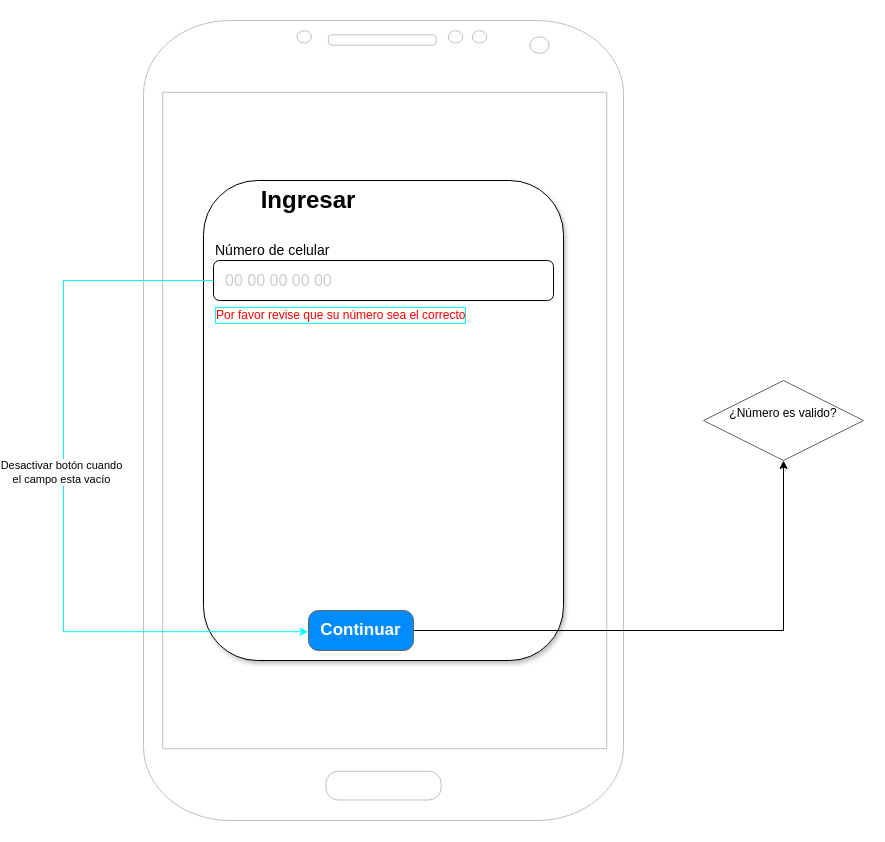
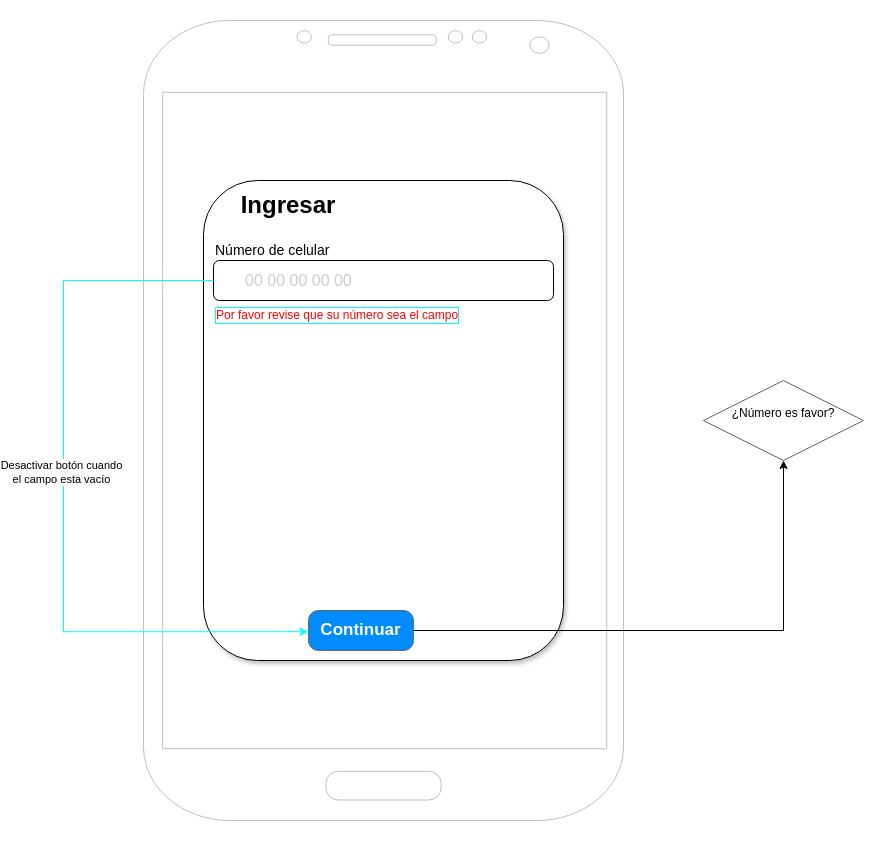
- <mxCell id="4" value="Ingresar" style="text;html=1;align=center;verticalAlign=middle;whiteSpace=wrap;rounded=0;fontStyle=1;fontSize=24;" vertex="1" parent="1"><mxGeometry x="210" y="185" width="110" height="30" as="geometry" /></mxCell>
+ <mxCell id="4" value="Ingresar" style="text;html=1;align=center;verticalAlign=middle;whiteSpace=wrap;rounded=0;fontStyle=1;fontSize=24;" vertex="1" parent="1"><mxGeometry x="190" y="190" width="110" height="30" as="geometry" /></mxCell>
- <mxCell id="7" value="00 00 00 00 00" style="text;html=1;align=left;verticalAlign=middle;whiteSpace=wrap;rounded=0;fontSize=16;fontColor=#CDCDCD;labelBackgroundColor=none;" vertex="1" parent="1"><mxGeometry x="180" y="270" width="130" height="20" as="geometry" /></mxCell>
+ <mxCell id="7" value="00 00 00 00 00" style="text;html=1;align=left;verticalAlign=middle;whiteSpace=wrap;rounded=0;fontSize=16;fontColor=#CDCDCD;labelBackgroundColor=none;" vertex="1" parent="1"><mxGeometry x="200" y="270" width="130" height="20" as="geometry" /></mxCell>
- <mxCell id="11" value="Por favor revise que su número sea el correcto" style="text;html=1;align=left;verticalAlign=middle;whiteSpace=wrap;rounded=0;fontColor=#FF0000;labelBackgroundColor=none;labelBorderColor=#00FFFF;" vertex="1" parent="1"><mxGeometry x="170" y="300" width="260" height="30" as="geometry" /></mxCell>
+ <mxCell id="11" value="Por favor revise que su número sea el campo" style="text;html=1;align=left;verticalAlign=middle;whiteSpace=wrap;rounded=0;fontColor=#FF0000;labelBackgroundColor=none;labelBorderColor=#00FFFF;" vertex="1" parent="1"><mxGeometry x="170" y="300" width="260" height="30" as="geometry" /></mxCell>
- <mxCell id="10" value="&lt;div&gt;&lt;font&gt;&lt;span style=&quot;color: rgb(0, 0, 0);&quot;&gt;¿Número es valido?&lt;/span&gt;&lt;/font&gt;&lt;/div&gt;&lt;div&gt;&lt;font&gt;&lt;span style=&quot;color: rgba(0, 0, 0, 0);&quot;&gt;&lt;br&gt;&lt;/span&gt;&lt;/font&gt;&lt;/div&gt;" style="rhombus;whiteSpace=wrap;html=1;fontSize=12;fillColor=default;strokeColor=#666666;fontColor=#ffffff;strokeWidth=1;shadow=0;dashed=0;fontStyle=0;labelPosition=center;verticalLabelPosition=middle;align=center;verticalAlign=middle;" vertex="1" parent="1"><mxGeometry x="660" y="380" width="160" height="80" as="geometry" /></mxCell>
+ <mxCell id="10" value="&lt;div&gt;&lt;font&gt;&lt;span style=&quot;color: rgb(0, 0, 0);&quot;&gt;¿Número es favor?&lt;/span&gt;&lt;/font&gt;&lt;/div&gt;&lt;div&gt;&lt;font&gt;&lt;span style=&quot;color: rgba(0, 0, 0, 0);&quot;&gt;&lt;br&gt;&lt;/span&gt;&lt;/font&gt;&lt;/div&gt;" style="rhombus;whiteSpace=wrap;html=1;fontSize=12;fillColor=default;strokeColor=#666666;fontColor=#ffffff;strokeWidth=1;shadow=0;dashed=0;fontStyle=0;labelPosition=center;verticalLabelPosition=middle;align=center;verticalAlign=middle;" vertex="1" parent="1"><mxGeometry x="660" y="380" width="160" height="80" as="geometry" /></mxCell>
